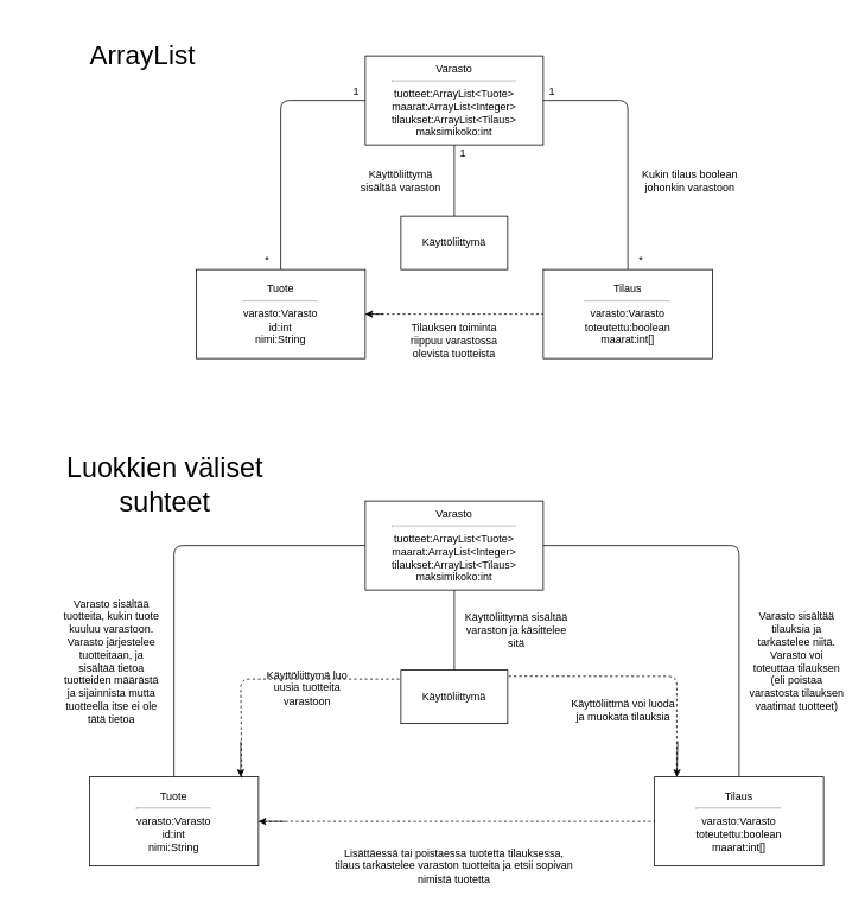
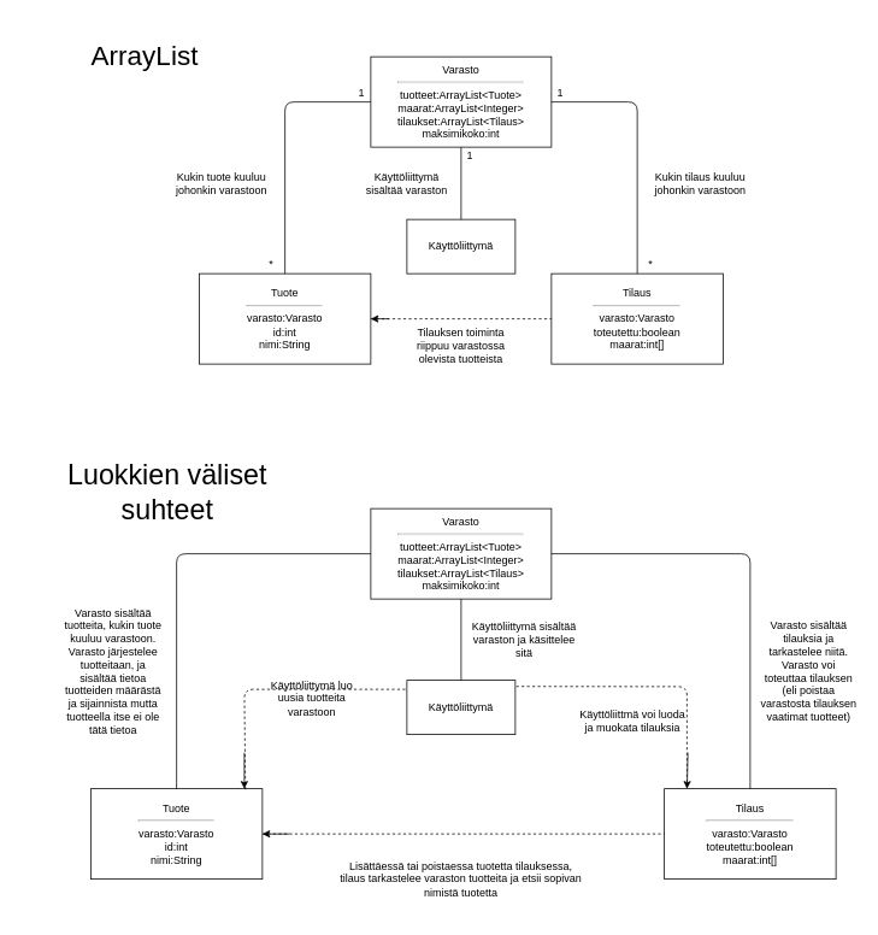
+ <mxCell id="13" value="Kukin tuote kuuluu johonkin varastoon" style="text;html=1;strokeColor=none;fillColor=none;align=center;verticalAlign=middle;whiteSpace=wrap;rounded=0;" vertex="1" parent="1"><mxGeometry x="190" y="162" width="110" height="80" as="geometry" /></mxCell>
- <mxCell id="14" value="Kukin tilaus boolean johonkin varastoon" style="text;html=1;strokeColor=none;fillColor=none;align=center;verticalAlign=middle;whiteSpace=wrap;rounded=0;" vertex="1" parent="1"><mxGeometry x="720" y="167" width="110" height="70" as="geometry" /></mxCell>
+ <mxCell id="14" value="Kukin tilaus kuuluu johonkin varastoon" style="text;html=1;strokeColor=none;fillColor=none;align=center;verticalAlign=middle;whiteSpace=wrap;rounded=0;" vertex="1" parent="1"><mxGeometry x="720" y="167" width="110" height="70" as="geometry" /></mxCell>
